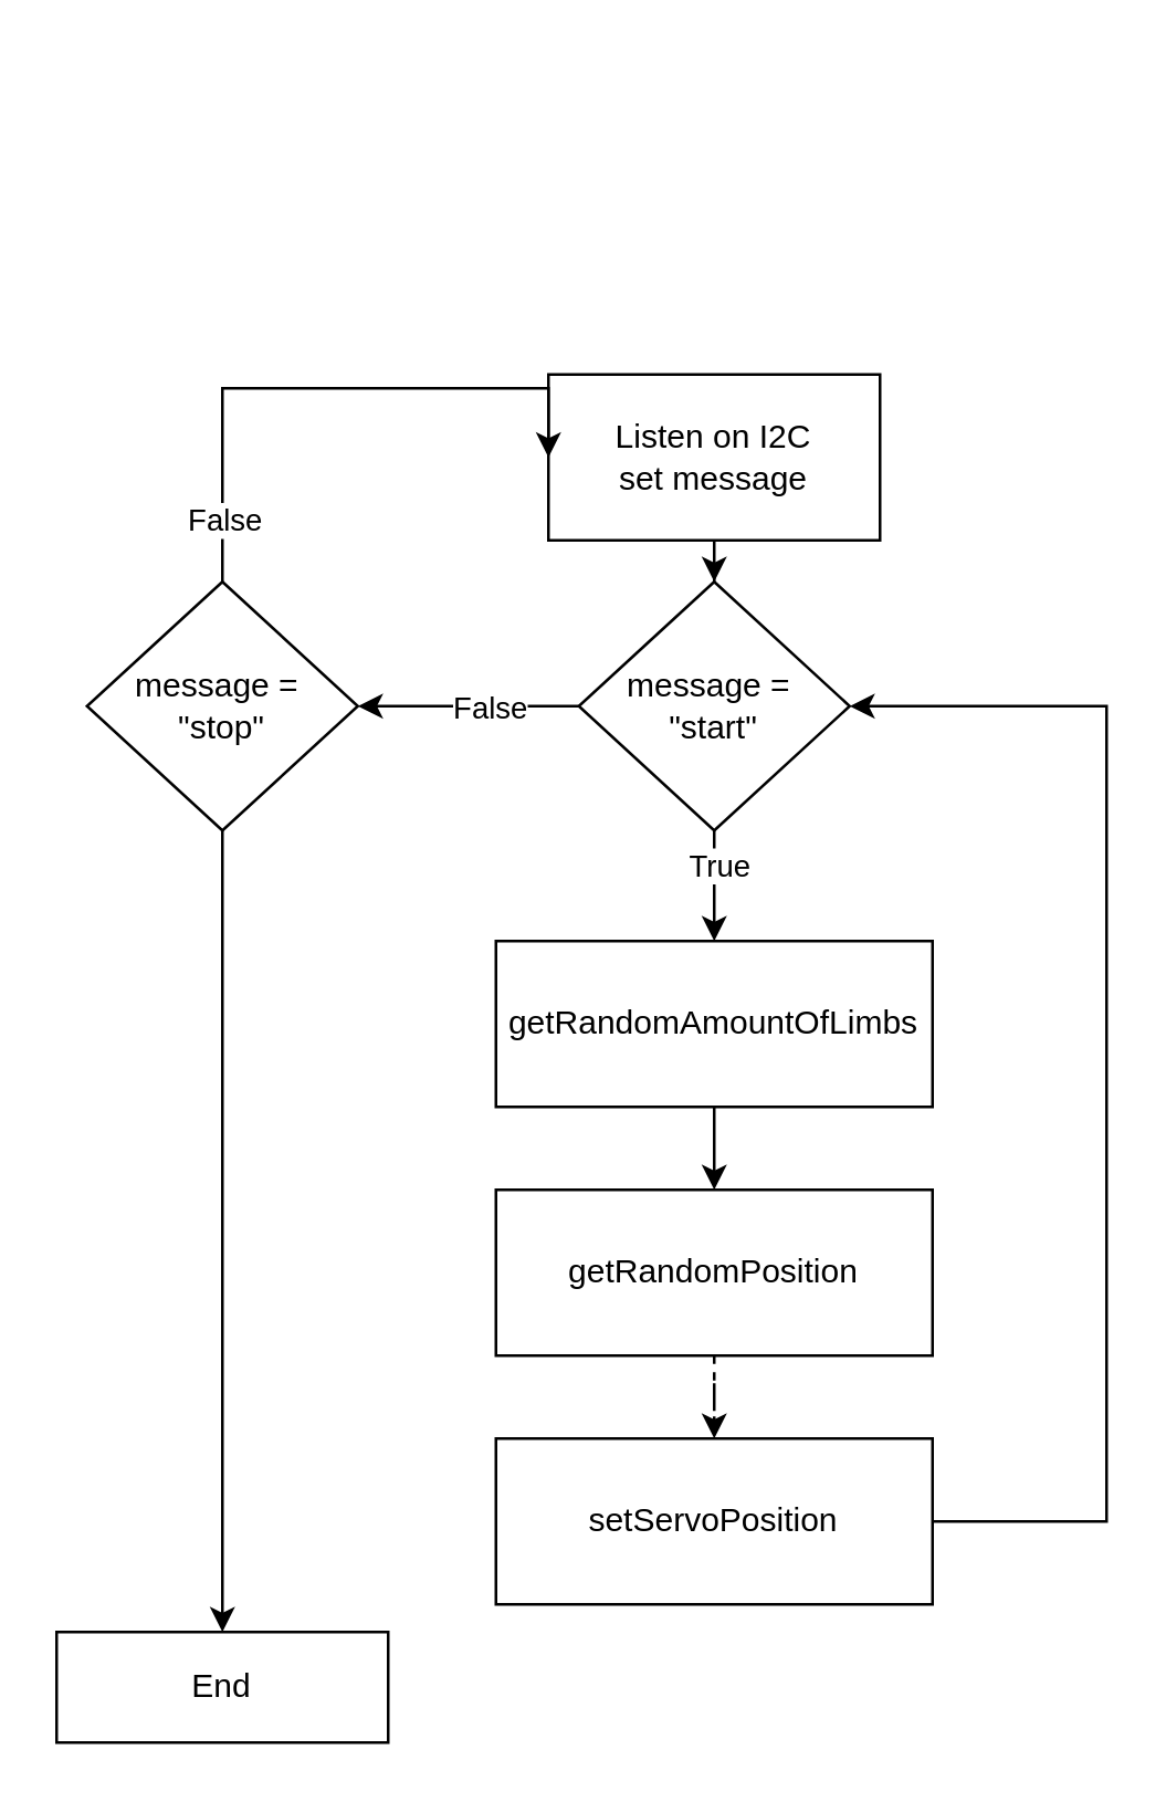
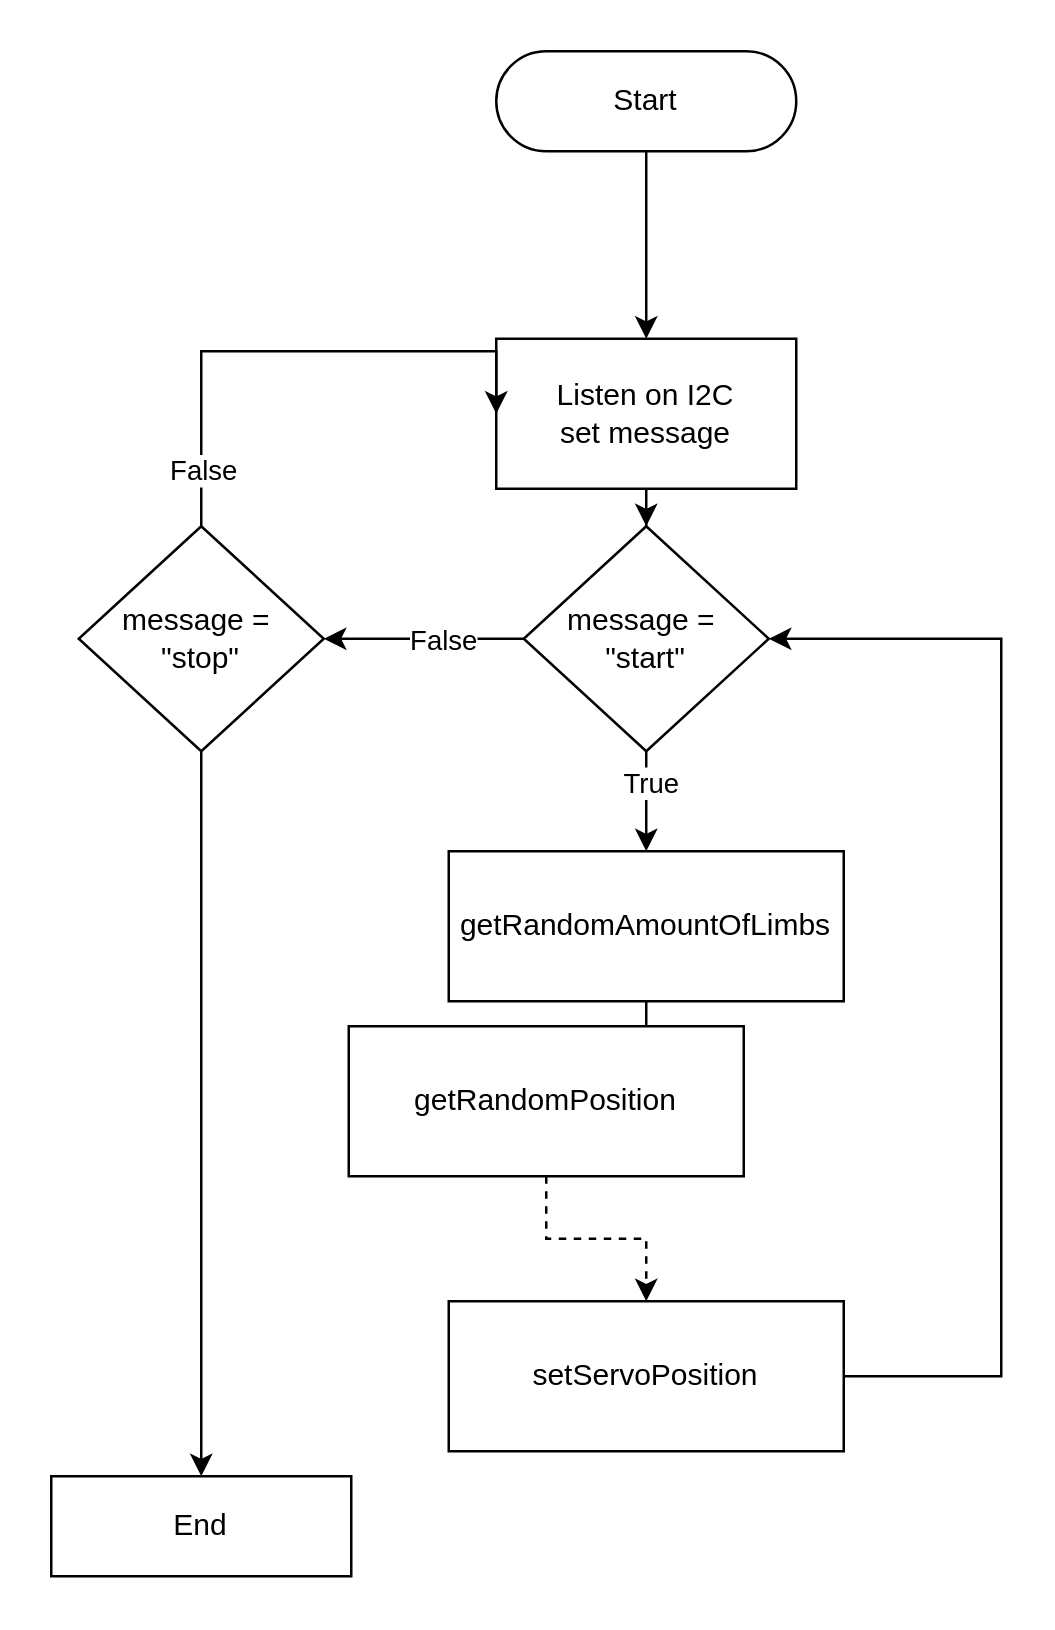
+ <mxCell id="3" value="Start" style="rounded=1;whiteSpace=wrap;html=1;fontSize=12;glass=0;strokeWidth=1;shadow=0;arcSize=50;" parent="1" vertex="1"><mxGeometry x="198" y="20" width="120" height="40" as="geometry" /></mxCell>
+ <mxCell id="2" value="" style="edgeStyle=orthogonalEdgeStyle;rounded=0;orthogonalLoop=1;jettySize=auto;html=1;" parent="1" source="3" target="5" edge="1"><mxGeometry relative="1" as="geometry" /></mxCell>
- <mxCell id="20" value="getRandomPosition" style="whiteSpace=wrap;html=1;rounded=1;glass=0;strokeWidth=1;shadow=0;arcSize=0;" vertex="1" parent="1"><mxGeometry x="179" y="430" width="158" height="60" as="geometry" /></mxCell>
+ <mxCell id="20" value="getRandomPosition" style="whiteSpace=wrap;html=1;rounded=1;glass=0;strokeWidth=1;shadow=0;arcSize=0;" vertex="1" parent="1"><mxGeometry x="139" y="410" width="158" height="60" as="geometry" /></mxCell>
